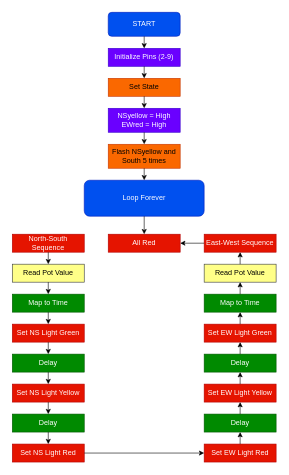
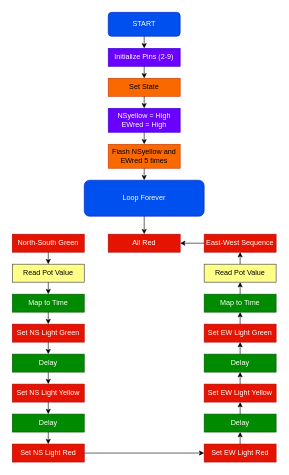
- <mxCell id="6" value="Flash NSyellow and South 5 times" style="rounded=0;whiteSpace=wrap;html=1;fillColor=#fa6800;fontColor=#000000;strokeColor=#C73500;" vertex="1" parent="1"><mxGeometry x="180" y="240" width="120" height="40" as="geometry" /></mxCell>
+ <mxCell id="6" value="Flash NSyellow and EWred 5 times" style="rounded=0;whiteSpace=wrap;html=1;fillColor=#fa6800;fontColor=#000000;strokeColor=#C73500;" vertex="1" parent="1"><mxGeometry x="180" y="240" width="120" height="40" as="geometry" /></mxCell>
- <mxCell id="8" value="North-South Sequence" style="rounded=0;whiteSpace=wrap;html=1;fillColor=#e51400;fontColor=#ffffff;strokeColor=#B20000;" vertex="1" parent="1"><mxGeometry x="20" y="390" width="120" height="30" as="geometry" /></mxCell>
+ <mxCell id="8" value="North-South Green" style="rounded=0;whiteSpace=wrap;html=1;fillColor=#e51400;fontColor=#ffffff;strokeColor=#B20000;" vertex="1" parent="1"><mxGeometry x="20" y="390" width="120" height="30" as="geometry" /></mxCell>
